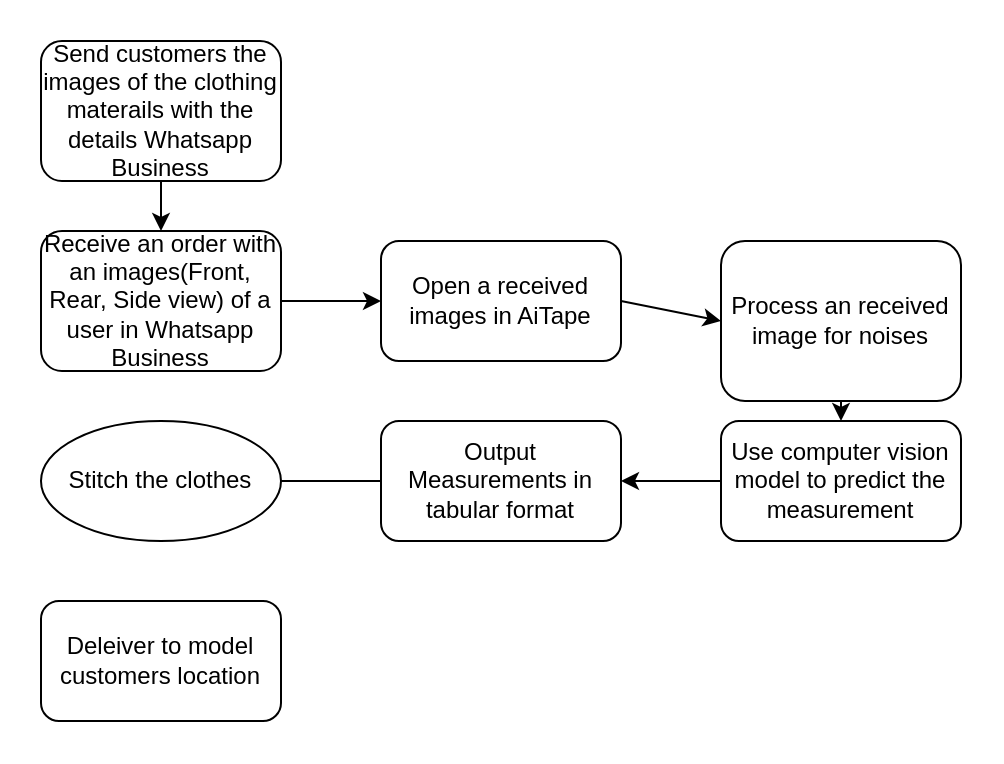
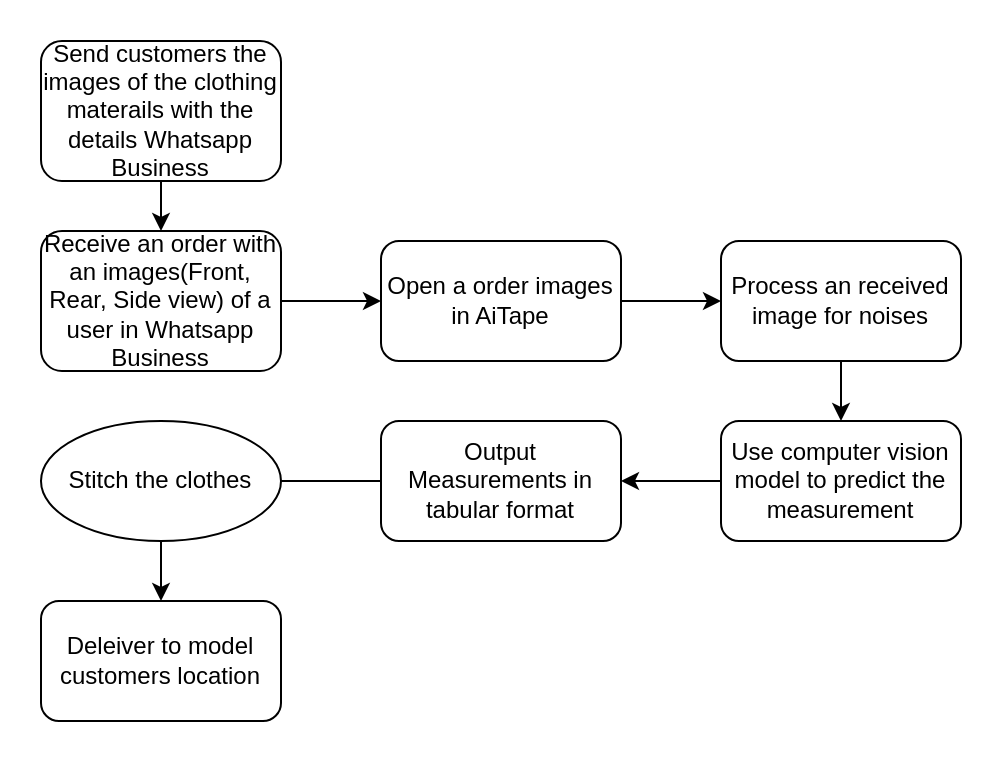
- <mxCell id="3" value="Open a received images in AiTape" style="rounded=1;whiteSpace=wrap;html=1;" vertex="1" parent="1"><mxGeometry x="190" y="120" width="120" height="60" as="geometry" /></mxCell>
+ <mxCell id="3" value="Open a order images in AiTape" style="rounded=1;whiteSpace=wrap;html=1;" vertex="1" parent="1"><mxGeometry x="190" y="120" width="120" height="60" as="geometry" /></mxCell>
- <mxCell id="4" value="Process an received image for noises" style="rounded=1;whiteSpace=wrap;html=1;" vertex="1" parent="1"><mxGeometry x="360" y="120" width="120" height="80" as="geometry" /></mxCell>
+ <mxCell id="4" value="Process an received image for noises" style="rounded=1;whiteSpace=wrap;html=1;" vertex="1" parent="1"><mxGeometry x="360" y="120" width="120" height="60" as="geometry" /></mxCell>
+ <mxCell id="16" value="" style="endArrow=classic;html=1;exitX=0.5;exitY=1;exitDx=0;exitDy=0;entryX=0.5;entryY=0;entryDx=0;entryDy=0;" edge="1" parent="1" source="7" target="9"><mxGeometry width="50" height="50" relative="1" as="geometry"><mxPoint x="250" y="240" as="sourcePoint" /><mxPoint x="300" y="190" as="targetPoint" /></mxGeometry></mxCell>
